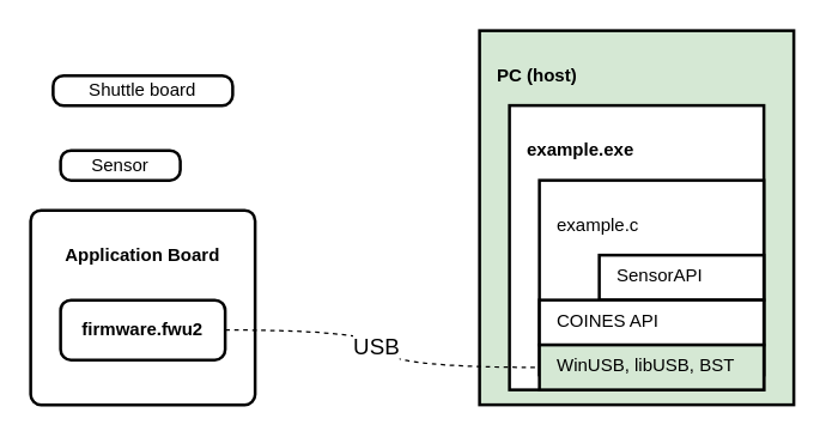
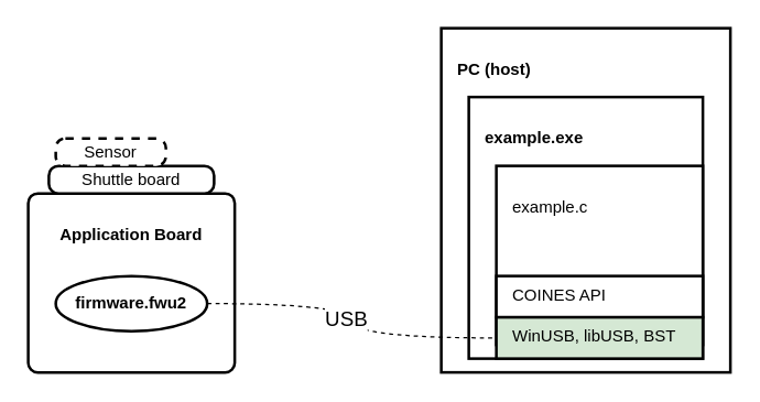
- <mxCell id="6" value="&lt;h4&gt;PC (host)&lt;/h4&gt;" style="rounded=0;whiteSpace=wrap;html=1;absoluteArcSize=1;arcSize=14;strokeWidth=2;shadow=0;glass=0;verticalAlign=top;align=left;spacingLeft=10;fillColor=#d5e8d4;" parent="1" vertex="1"><mxGeometry x="320" y="20" width="210" height="250" as="geometry" /></mxCell>
+ <mxCell id="6" value="&lt;h4&gt;PC (host)&lt;/h4&gt;" style="rounded=0;whiteSpace=wrap;html=1;absoluteArcSize=1;arcSize=14;strokeWidth=2;shadow=0;glass=0;verticalAlign=top;align=left;spacingLeft=10;" parent="1" vertex="1"><mxGeometry x="320" y="20" width="210" height="250" as="geometry" /></mxCell>
- <mxCell id="4" value="Shuttle board" style="rounded=1;whiteSpace=wrap;html=1;absoluteArcSize=1;arcSize=14;strokeWidth=2;" parent="1" vertex="1"><mxGeometry x="35" y="50" width="120" height="20" as="geometry" /></mxCell>
+ <mxCell id="4" value="Shuttle board" style="rounded=1;whiteSpace=wrap;html=1;absoluteArcSize=1;arcSize=14;strokeWidth=2;" parent="1" vertex="1"><mxGeometry x="35" y="120" width="120" height="20" as="geometry" /></mxCell>
- <mxCell id="5" value="Sensor" style="rounded=1;whiteSpace=wrap;html=1;absoluteArcSize=1;arcSize=14;strokeWidth=2;" parent="1" vertex="1"><mxGeometry x="40" y="100" width="80" height="20" as="geometry" /></mxCell>
+ <mxCell id="5" value="Sensor" style="rounded=1;whiteSpace=wrap;html=1;absoluteArcSize=1;arcSize=14;strokeWidth=2;dashed=1;" parent="1" vertex="1"><mxGeometry x="40" y="100" width="80" height="20" as="geometry" /></mxCell>
- <mxCell id="9" value="SensorAPI" style="rounded=0;whiteSpace=wrap;html=1;absoluteArcSize=1;arcSize=14;strokeWidth=2;shadow=0;glass=0;verticalAlign=top;align=left;spacingLeft=10;spacing=2;spacingTop=0;" parent="1" vertex="1"><mxGeometry x="400" y="170" width="110" height="30" as="geometry" /></mxCell>
- <mxCell id="3" value="&lt;b&gt;firmware.fwu2&lt;/b&gt;" style="rounded=1;whiteSpace=wrap;html=1;absoluteArcSize=1;arcSize=14;strokeWidth=2;" parent="1" vertex="1"><mxGeometry x="40" y="200" width="110" height="40" as="geometry" /></mxCell>
+ <mxCell id="3" value="&lt;b&gt;firmware.fwu2&lt;/b&gt;" style="ellipse;whiteSpace=wrap;html=1;absoluteArcSize=1;arcSize=14;strokeWidth=2;" parent="1" vertex="1"><mxGeometry x="40" y="200" width="110" height="40" as="geometry" /></mxCell>
